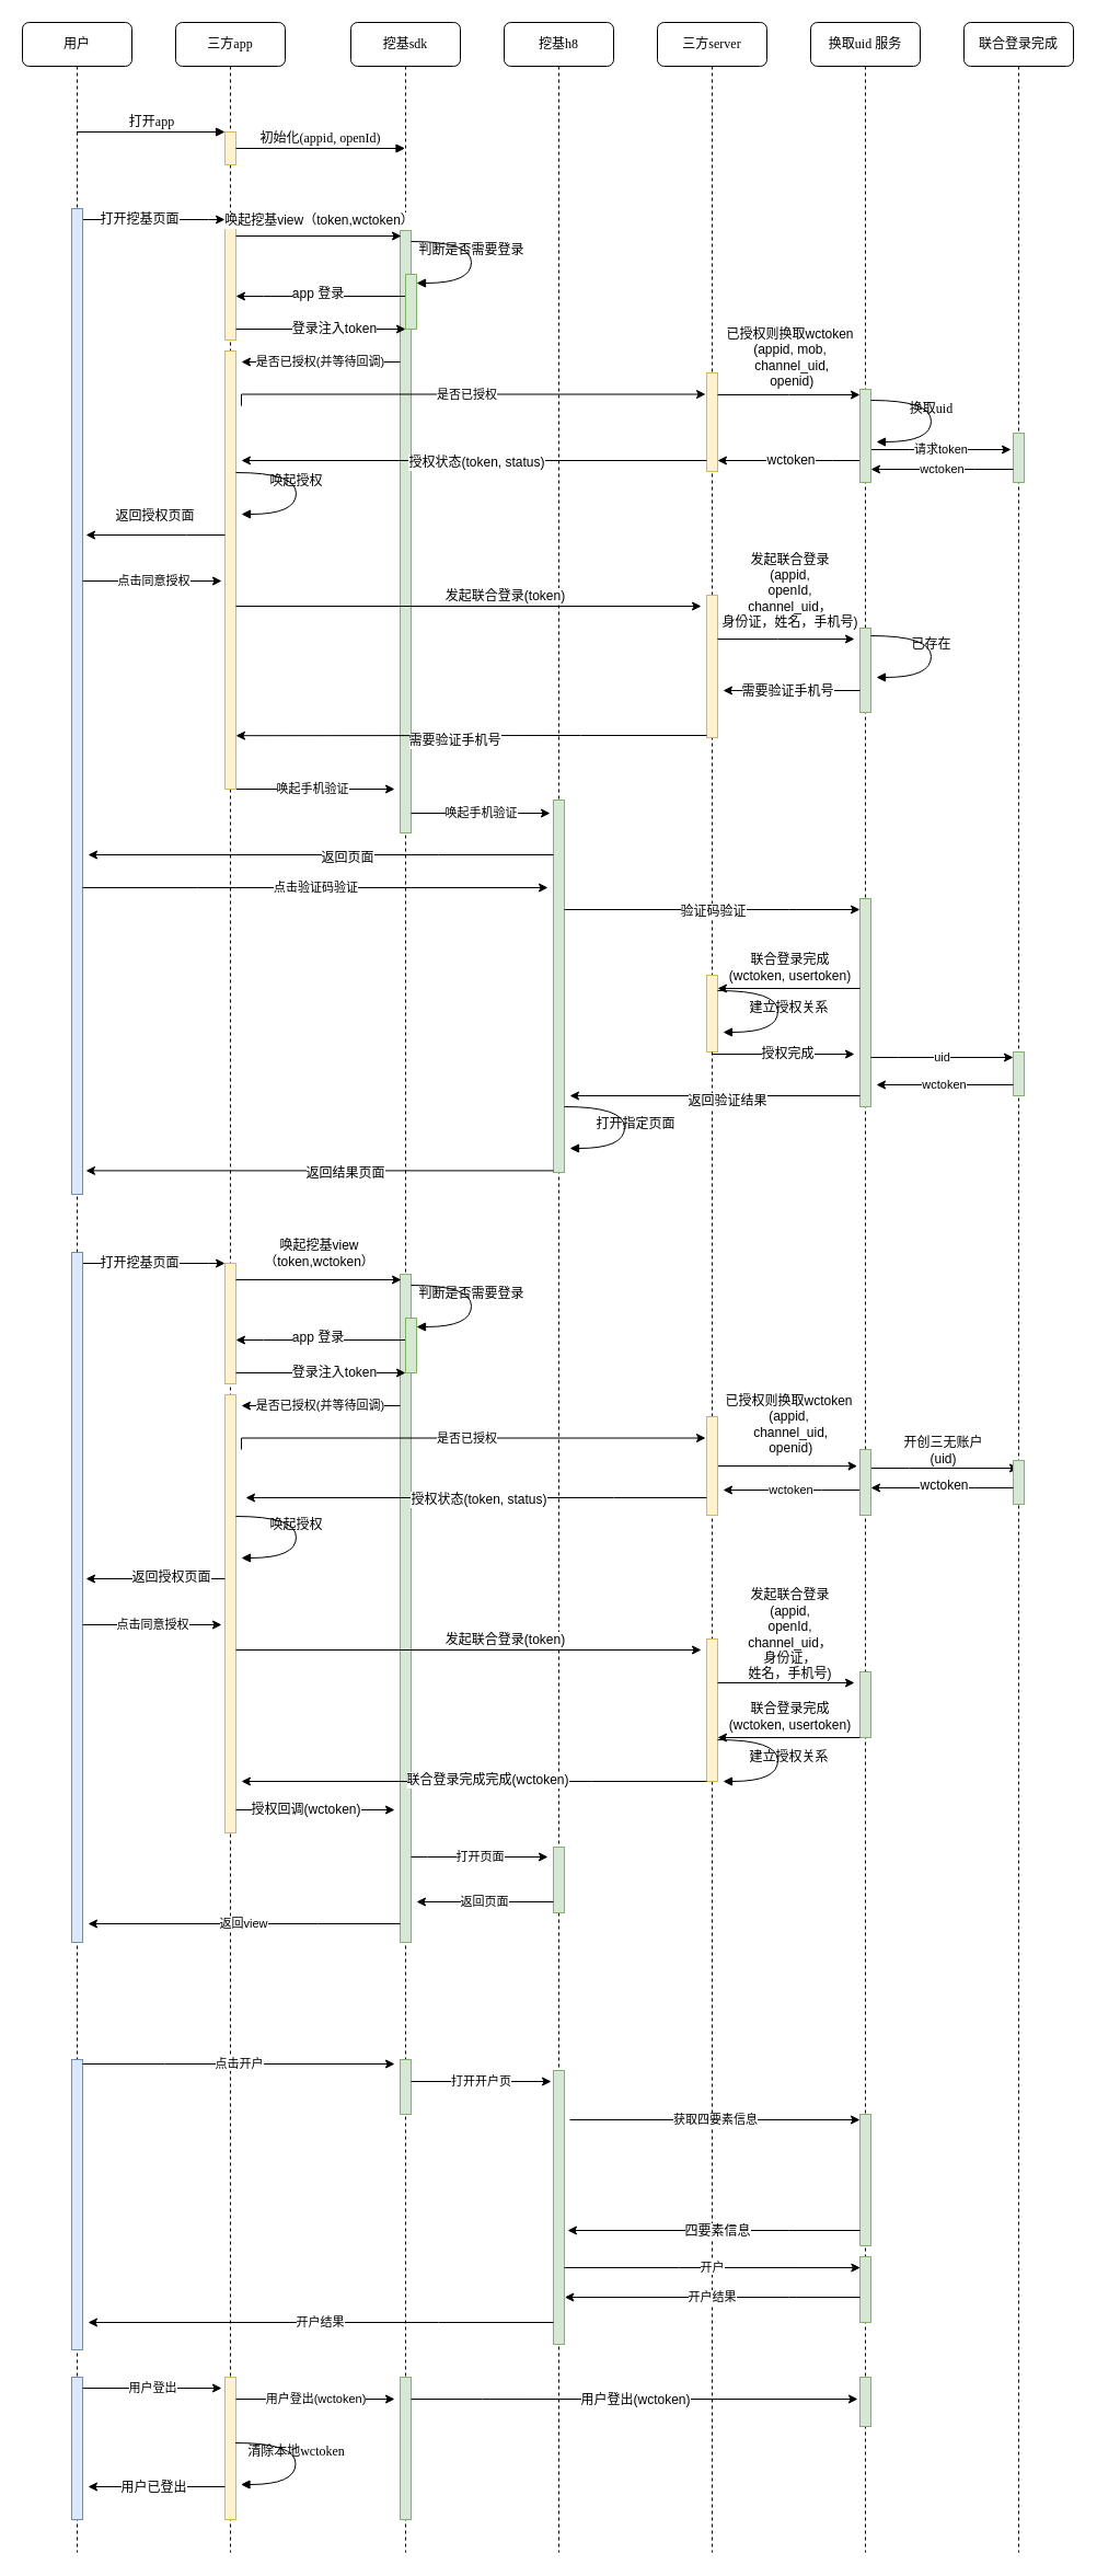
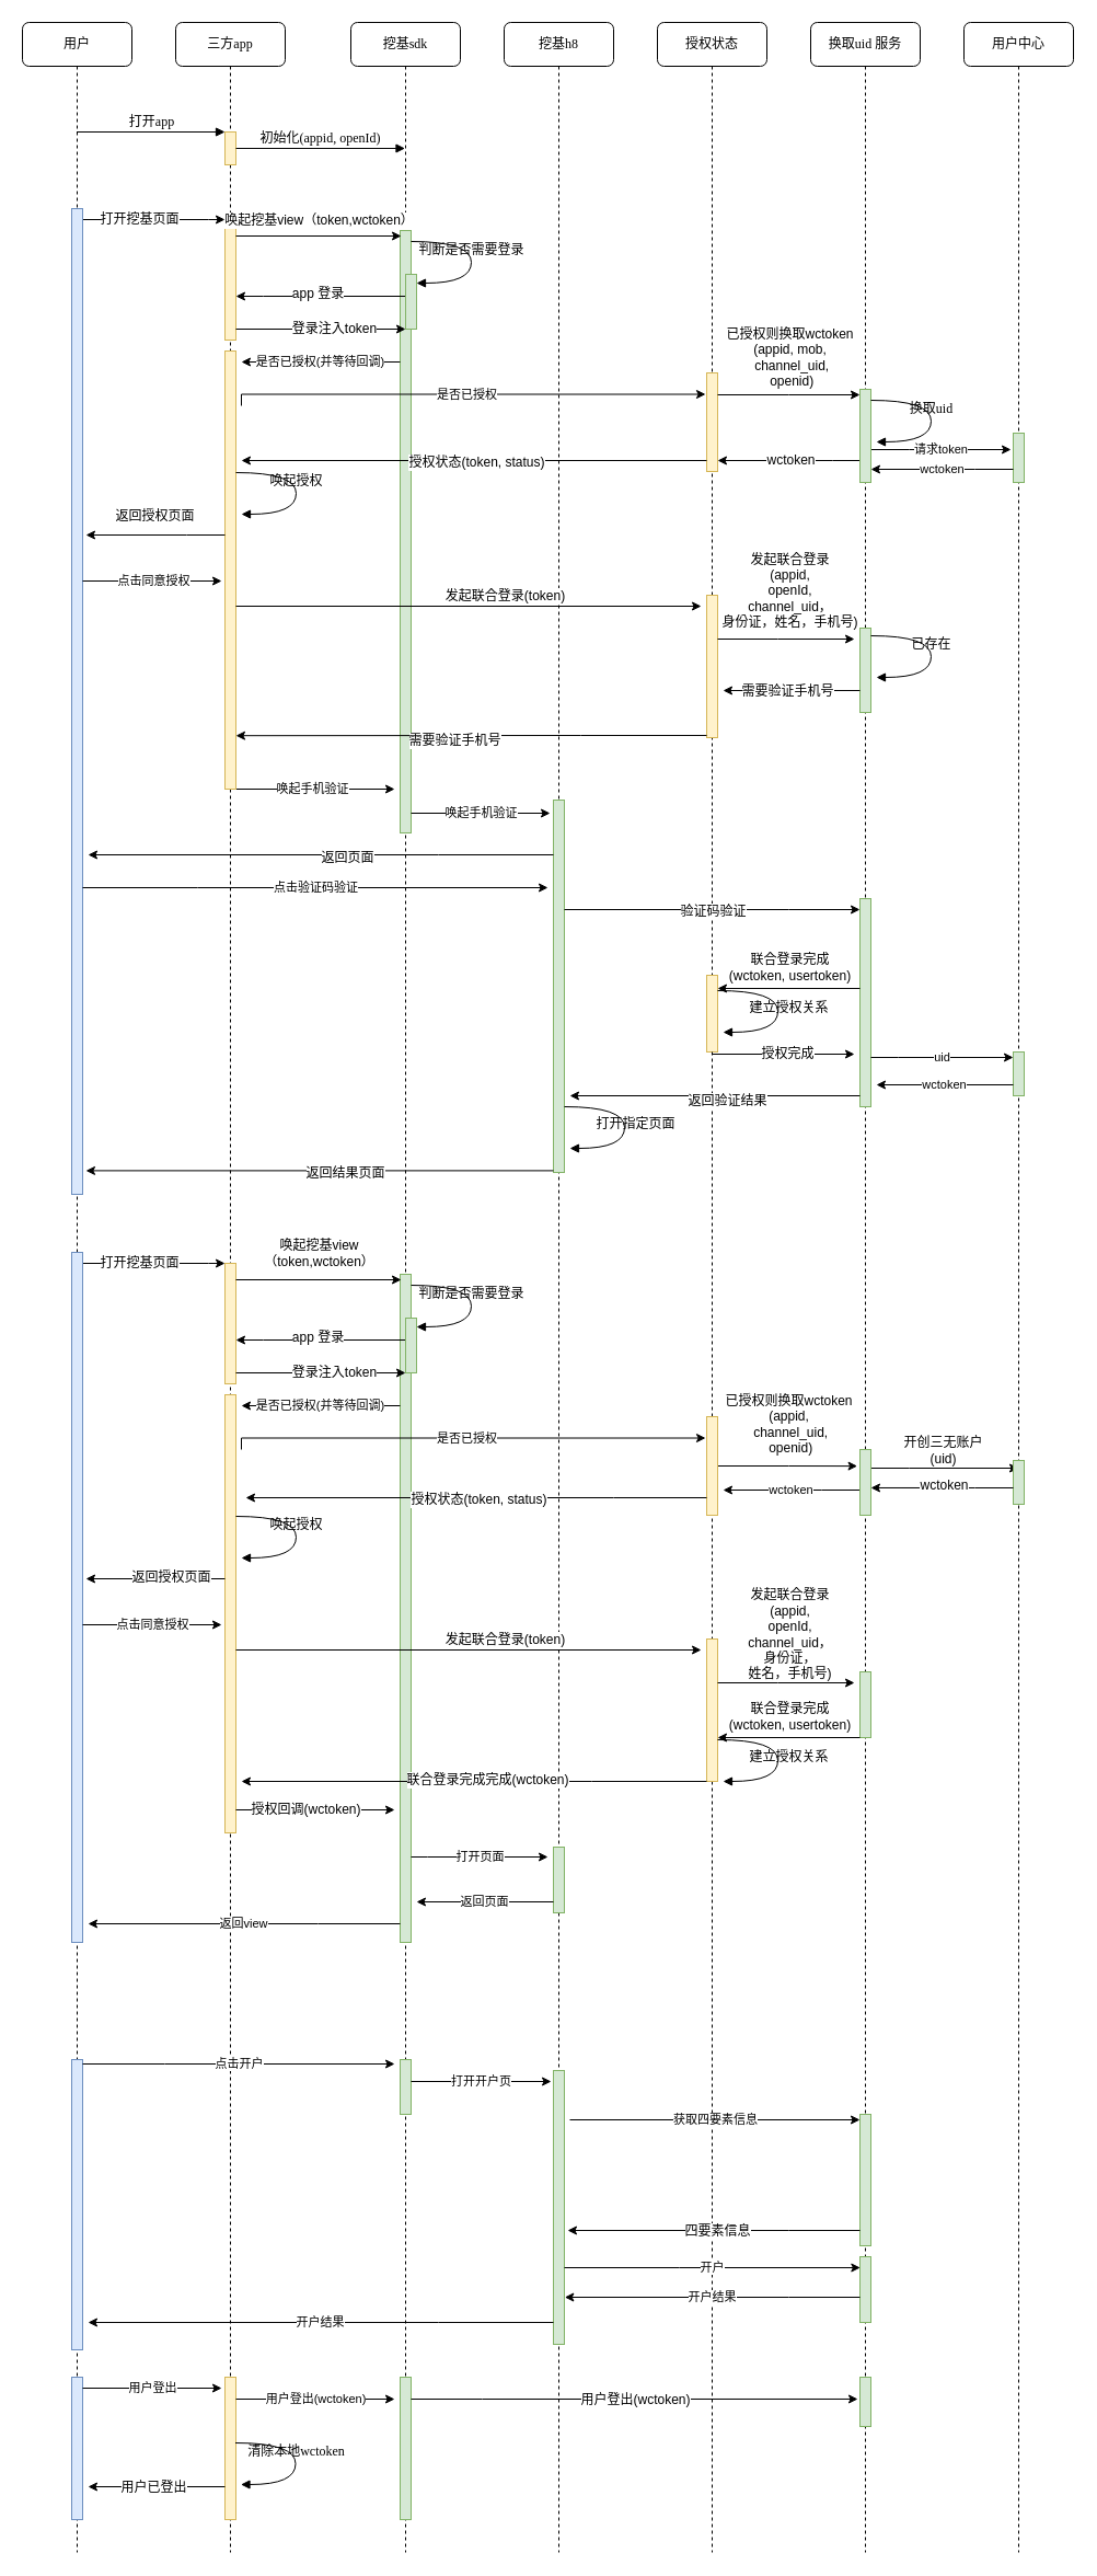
- <mxCell id="15" value="三方server" style="shape=umlLifeline;perimeter=lifelinePerimeter;whiteSpace=wrap;html=1;container=1;collapsible=0;recursiveResize=0;outlineConnect=0;rounded=1;shadow=0;comic=0;labelBackgroundColor=none;strokeColor=#000000;strokeWidth=1;fillColor=#FFFFFF;fontFamily=Verdana;fontSize=12;fontColor=#000000;align=center;" parent="1" vertex="1"><mxGeometry x="600" y="20" width="100" height="2310" as="geometry" /></mxCell>
+ <mxCell id="15" value="授权状态" style="shape=umlLifeline;perimeter=lifelinePerimeter;whiteSpace=wrap;html=1;container=1;collapsible=0;recursiveResize=0;outlineConnect=0;rounded=1;shadow=0;comic=0;labelBackgroundColor=none;strokeColor=#000000;strokeWidth=1;fillColor=#FFFFFF;fontFamily=Verdana;fontSize=12;fontColor=#000000;align=center;" parent="1" vertex="1"><mxGeometry x="600" y="20" width="100" height="2310" as="geometry" /></mxCell>
- <mxCell id="140" value="联合登录完成" style="shape=umlLifeline;perimeter=lifelinePerimeter;whiteSpace=wrap;html=1;container=1;collapsible=0;recursiveResize=0;outlineConnect=0;rounded=1;shadow=0;comic=0;labelBackgroundColor=none;strokeColor=#000000;strokeWidth=1;fillColor=#FFFFFF;fontFamily=Verdana;fontSize=12;fontColor=#000000;align=center;" vertex="1" parent="1"><mxGeometry x="880" y="20" width="100" height="2310" as="geometry" /></mxCell>
+ <mxCell id="140" value="用户中心" style="shape=umlLifeline;perimeter=lifelinePerimeter;whiteSpace=wrap;html=1;container=1;collapsible=0;recursiveResize=0;outlineConnect=0;rounded=1;shadow=0;comic=0;labelBackgroundColor=none;strokeColor=#000000;strokeWidth=1;fillColor=#FFFFFF;fontFamily=Verdana;fontSize=12;fontColor=#000000;align=center;" vertex="1" parent="1"><mxGeometry x="880" y="20" width="100" height="2310" as="geometry" /></mxCell>
